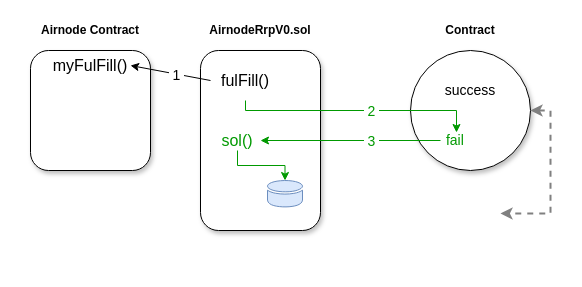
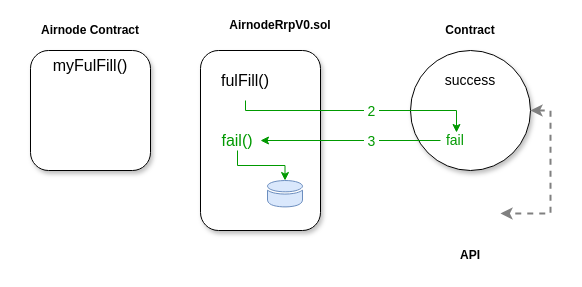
- <mxCell id="6" value="AirnodeRrpV0.sol" style="text;html=1;strokeColor=none;fillColor=none;align=center;verticalAlign=middle;whiteSpace=wrap;rounded=0;fontStyle=1" parent="1" vertex="1"><mxGeometry x="190" y="20" width="140" height="20" as="geometry" /></mxCell>
+ <mxCell id="6" value="AirnodeRrpV0.sol" style="text;html=1;strokeColor=none;fillColor=none;align=center;verticalAlign=middle;whiteSpace=wrap;rounded=0;fontStyle=1" parent="1" vertex="1"><mxGeometry x="210" y="15" width="140" height="20" as="geometry" /></mxCell>
- <mxCell id="11" value="" style="endArrow=classic;html=1;fontSize=14;entryX=1;entryY=0.5;entryDx=0;entryDy=0;exitX=0;exitY=0.5;exitDx=0;exitDy=0;" parent="1" source="9" target="10" edge="1"><mxGeometry width="50" height="50" relative="1" as="geometry"><mxPoint x="220" y="70" as="sourcePoint" /><mxPoint x="130" y="90" as="targetPoint" /></mxGeometry></mxCell>
- <mxCell id="12" value="&amp;nbsp;1&amp;nbsp;" style="edgeLabel;html=1;align=center;verticalAlign=middle;resizable=0;points=[];fontSize=14;" parent="11" vertex="1" connectable="0"><mxGeometry x="-0.154" y="1" relative="1" as="geometry"><mxPoint x="-1" as="offset" /></mxGeometry></mxCell>
- <mxCell id="15" value="success" style="text;html=1;strokeColor=none;fillColor=none;align=center;verticalAlign=middle;whiteSpace=wrap;rounded=0;shadow=1;fontSize=14;" parent="1" vertex="1"><mxGeometry x="440" y="80" width="60" height="20" as="geometry" /></mxCell>
+ <mxCell id="15" value="success" style="text;html=1;strokeColor=none;fillColor=none;align=center;verticalAlign=middle;whiteSpace=wrap;rounded=0;shadow=1;fontSize=14;" parent="1" vertex="1"><mxGeometry x="440" y="70" width="60" height="20" as="geometry" /></mxCell>
- <mxCell id="13" value="&lt;font style=&quot;font-size: 16px&quot; color=&quot;#009900&quot;&gt;sol()&lt;/font&gt;" style="text;html=1;strokeColor=none;fillColor=none;align=center;verticalAlign=middle;whiteSpace=wrap;rounded=0;shadow=1;fontSize=14;" parent="1" vertex="1"><mxGeometry x="207" y="130" width="60" height="20" as="geometry" /></mxCell>
+ <mxCell id="13" value="&lt;font style=&quot;font-size: 16px&quot; color=&quot;#009900&quot;&gt;fail()&lt;/font&gt;" style="text;html=1;strokeColor=none;fillColor=none;align=center;verticalAlign=middle;whiteSpace=wrap;rounded=0;shadow=1;fontSize=14;" parent="1" vertex="1"><mxGeometry x="207" y="130" width="60" height="20" as="geometry" /></mxCell>
+ <mxCell id="24" value="API" style="text;html=1;strokeColor=none;fillColor=none;align=center;verticalAlign=middle;whiteSpace=wrap;rounded=0;fontStyle=1" parent="1" vertex="1"><mxGeometry x="380" y="245" width="180" height="20" as="geometry" /></mxCell>
